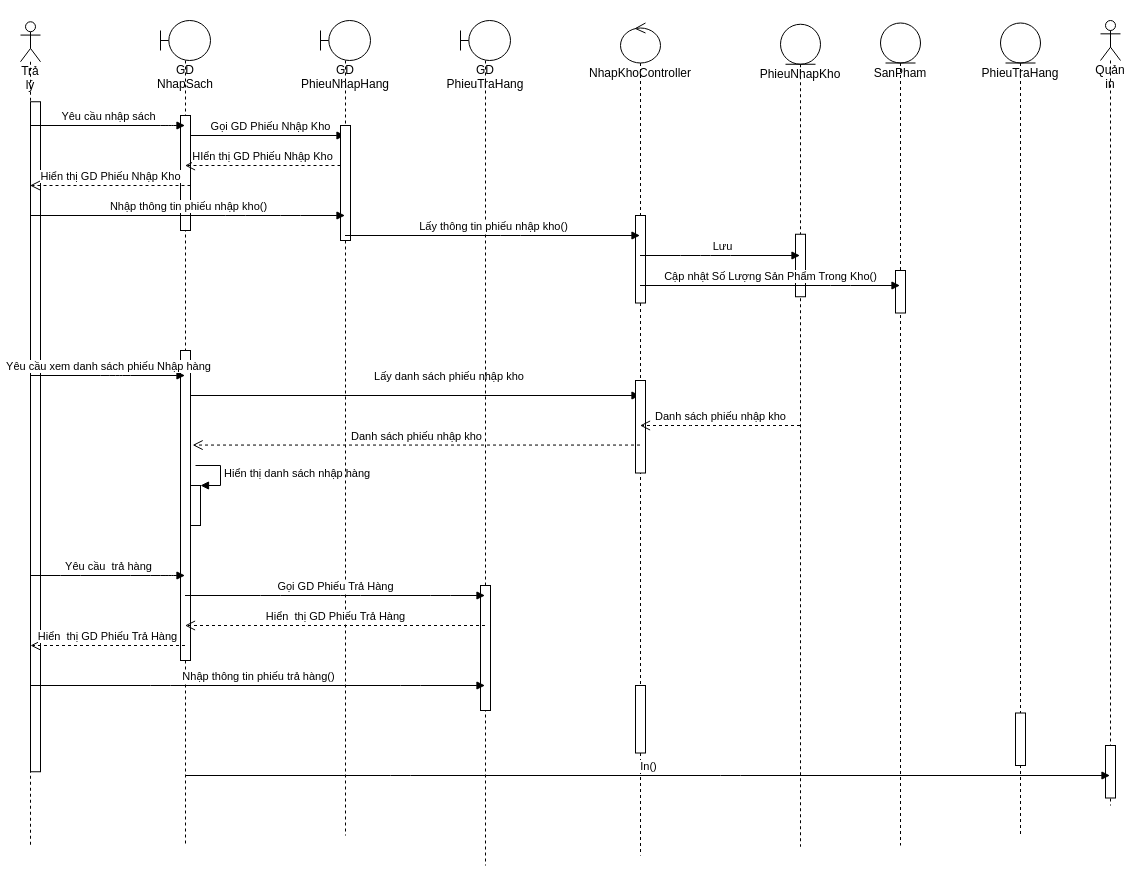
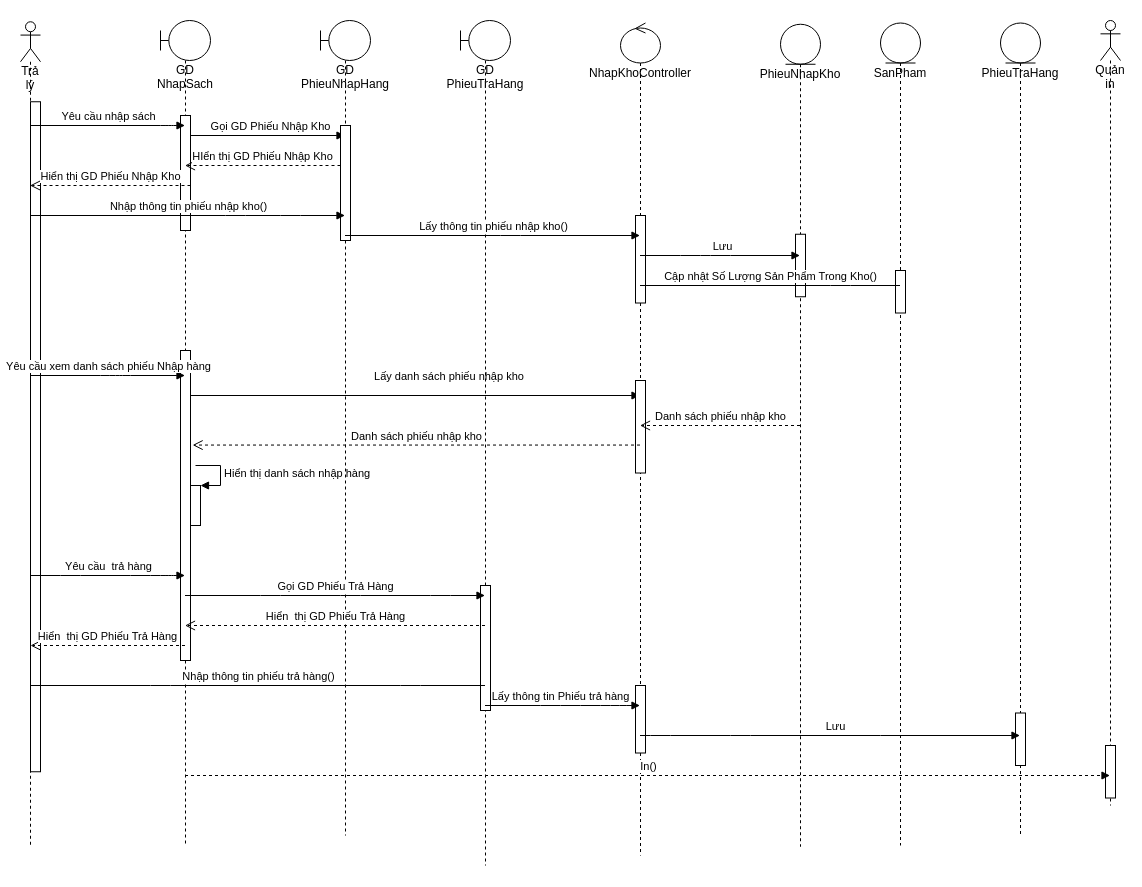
- <mxCell id="38" value="Cập nhật Số Lượng Sản Phẩm Trong Kho()" style="html=1;verticalAlign=bottom;endArrow=block;" edge="1" parent="1" source="14" target="27"><mxGeometry width="80" relative="1" as="geometry"><mxPoint x="640" y="337.5" as="sourcePoint" /><mxPoint x="720" y="337.5" as="targetPoint" /><Array as="points"><mxPoint x="840" y="285" /></Array></mxGeometry></mxCell>
+ <mxCell id="38" value="Cập nhật Số Lượng Sản Phẩm Trong Kho()" style="html=1;verticalAlign=bottom;endArrow=none;" edge="1" parent="1" source="14" target="27"><mxGeometry width="80" relative="1" as="geometry"><mxPoint x="640" y="337.5" as="sourcePoint" /><mxPoint x="720" y="337.5" as="targetPoint" /><Array as="points"><mxPoint x="840" y="285" /></Array></mxGeometry></mxCell>
- <mxCell id="34" value="Nhập thông tin phiếu trả hàng()" style="html=1;verticalAlign=bottom;endArrow=block;" edge="1" parent="1" source="2" target="20"><mxGeometry width="80" relative="1" as="geometry"><mxPoint x="27.56" y="555" as="sourcePoint" /><mxPoint x="480" y="605" as="targetPoint" /><Array as="points"><mxPoint x="160" y="685" /><mxPoint x="410" y="685" /></Array></mxGeometry></mxCell>
+ <mxCell id="34" value="Nhập thông tin phiếu trả hàng()" style="html=1;verticalAlign=bottom;endArrow=none;" edge="1" parent="1" source="2" target="20"><mxGeometry width="80" relative="1" as="geometry"><mxPoint x="27.56" y="555" as="sourcePoint" /><mxPoint x="480" y="605" as="targetPoint" /><Array as="points"><mxPoint x="160" y="685" /><mxPoint x="410" y="685" /></Array></mxGeometry></mxCell>
+ <mxCell id="40" value="Lấy thông tin Phiếu trả hàng" style="html=1;verticalAlign=bottom;endArrow=block;" edge="1" parent="1" source="20" target="14"><mxGeometry x="-0.027" width="80" relative="1" as="geometry"><mxPoint x="490" y="585" as="sourcePoint" /><mxPoint x="570" y="585" as="targetPoint" /><Array as="points"><mxPoint x="550" y="705" /><mxPoint x="590" y="705" /><mxPoint x="620" y="705" /></Array><mxPoint as="offset" /></mxGeometry></mxCell>
+ <mxCell id="35" value="Lưu" style="html=1;verticalAlign=bottom;endArrow=block;" edge="1" parent="1" source="14" target="23"><mxGeometry x="0.028" width="80" relative="1" as="geometry"><mxPoint x="640" y="605" as="sourcePoint" /><mxPoint x="769.69" y="605" as="targetPoint" /><Array as="points"><mxPoint x="660" y="735" /><mxPoint x="740" y="735" /><mxPoint x="890" y="735" /></Array><mxPoint as="offset" /></mxGeometry></mxCell>
- <mxCell id="41" value="In()" style="html=1;verticalAlign=bottom;endArrow=block;" edge="1" parent="1" source="4" target="36"><mxGeometry width="80" relative="1" as="geometry"><mxPoint x="190" y="645" as="sourcePoint" /><mxPoint x="1090" y="635" as="targetPoint" /><Array as="points"><mxPoint x="400" y="775" /><mxPoint x="730" y="775" /></Array></mxGeometry></mxCell>
+ <mxCell id="41" value="In()" style="html=1;verticalAlign=bottom;endArrow=block;dashed=1;" edge="1" parent="1" source="4" target="36"><mxGeometry width="80" relative="1" as="geometry"><mxPoint x="190" y="645" as="sourcePoint" /><mxPoint x="1090" y="635" as="targetPoint" /><Array as="points"><mxPoint x="400" y="775" /><mxPoint x="730" y="775" /></Array></mxGeometry></mxCell>
